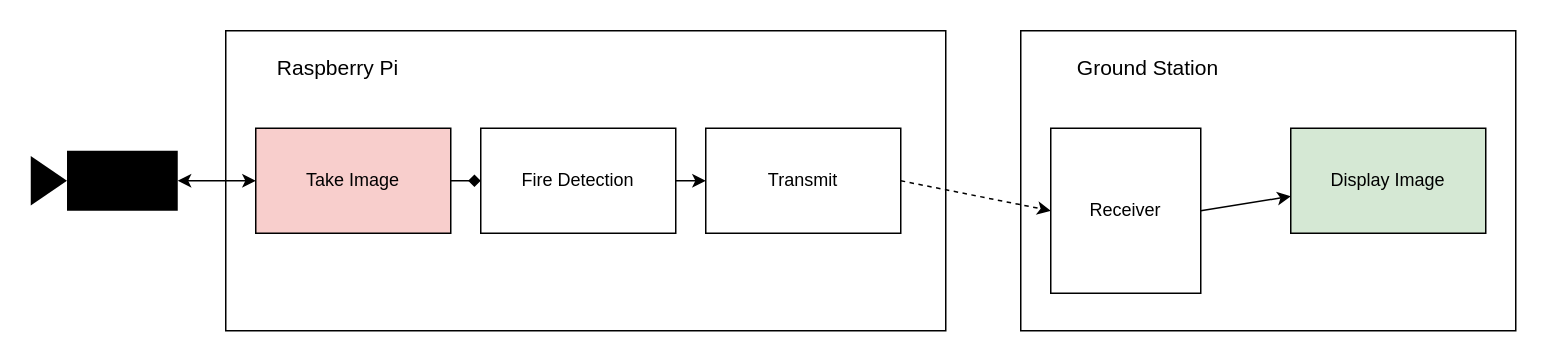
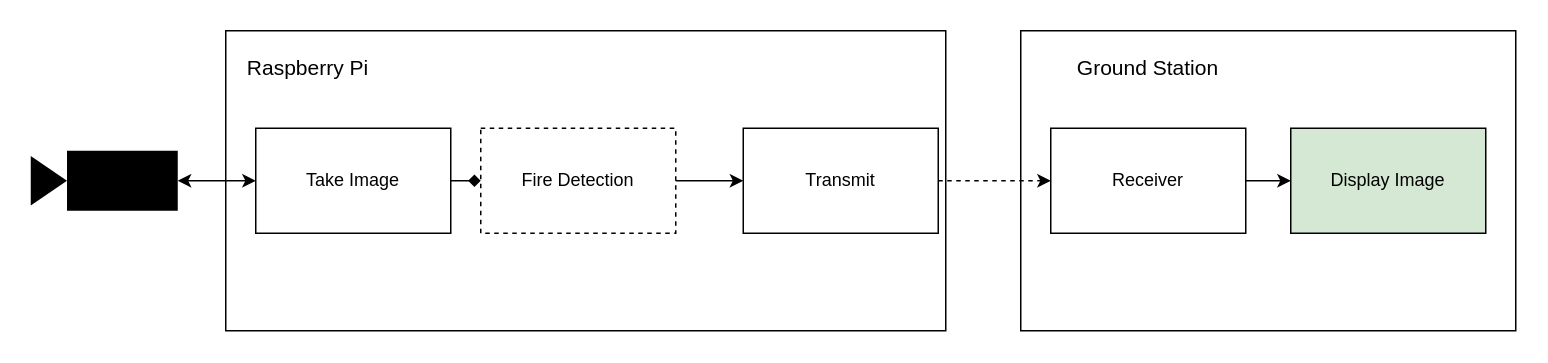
- <mxCell id="6" value="&lt;font style=&quot;font-size: 14px&quot;&gt;Raspberry Pi&lt;/font&gt;" style="text;html=1;strokeColor=none;fillColor=none;align=center;verticalAlign=middle;whiteSpace=wrap;rounded=0;" vertex="1" parent="1"><mxGeometry x="180" y="30" width="90" height="30" as="geometry" /></mxCell>
+ <mxCell id="6" value="&lt;font style=&quot;font-size: 14px&quot;&gt;Raspberry Pi&lt;/font&gt;" style="text;html=1;strokeColor=none;fillColor=none;align=center;verticalAlign=middle;whiteSpace=wrap;rounded=0;" vertex="1" parent="1"><mxGeometry x="160" y="30" width="90" height="30" as="geometry" /></mxCell>
- <mxCell id="4" value="Take Image" style="rounded=0;whiteSpace=wrap;html=1;fillColor=#f8cecc;" vertex="1" parent="1"><mxGeometry x="170" y="85" width="130" height="70" as="geometry" /></mxCell>
+ <mxCell id="4" value="Take Image" style="rounded=0;whiteSpace=wrap;html=1;" vertex="1" parent="1"><mxGeometry x="170" y="85" width="130" height="70" as="geometry" /></mxCell>
- <mxCell id="3" value="Fire Detection" style="rounded=0;whiteSpace=wrap;html=1;" vertex="1" parent="1"><mxGeometry x="320" y="85" width="130" height="70" as="geometry" /></mxCell>
+ <mxCell id="3" value="Fire Detection" style="rounded=0;whiteSpace=wrap;html=1;dashed=1;" vertex="1" parent="1"><mxGeometry x="320" y="85" width="130" height="70" as="geometry" /></mxCell>
- <mxCell id="5" value="Transmit" style="rounded=0;whiteSpace=wrap;html=1;" vertex="1" parent="1"><mxGeometry x="470" y="85" width="130" height="70" as="geometry" /></mxCell>
+ <mxCell id="5" value="Transmit" style="rounded=0;whiteSpace=wrap;html=1;" vertex="1" parent="1"><mxGeometry x="495" y="85" width="130" height="70" as="geometry" /></mxCell>
- <mxCell id="13" value="Receiver" style="rounded=0;whiteSpace=wrap;html=1;" vertex="1" parent="1"><mxGeometry x="700" y="85" width="100" height="110" as="geometry" /></mxCell>
+ <mxCell id="13" value="Receiver" style="rounded=0;whiteSpace=wrap;html=1;" vertex="1" parent="1"><mxGeometry x="700" y="85" width="130" height="70" as="geometry" /></mxCell>
